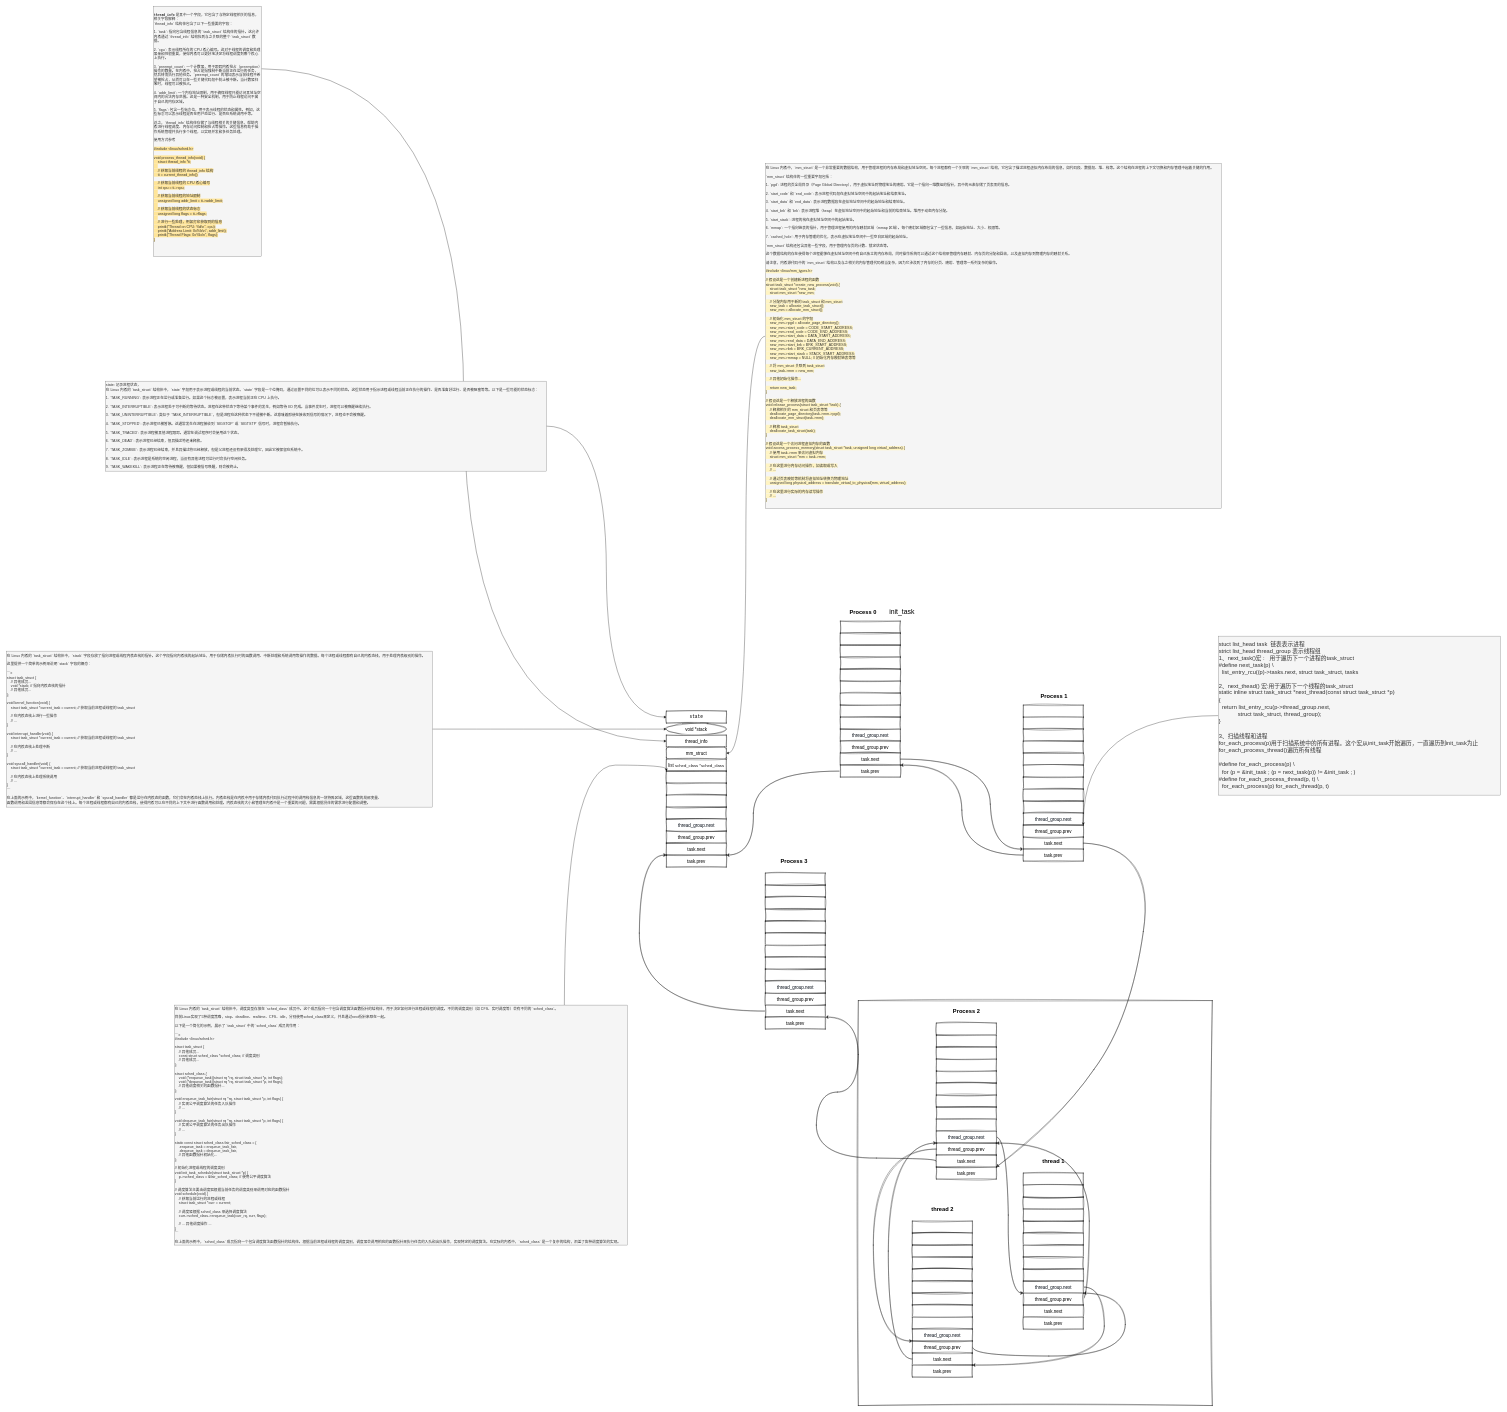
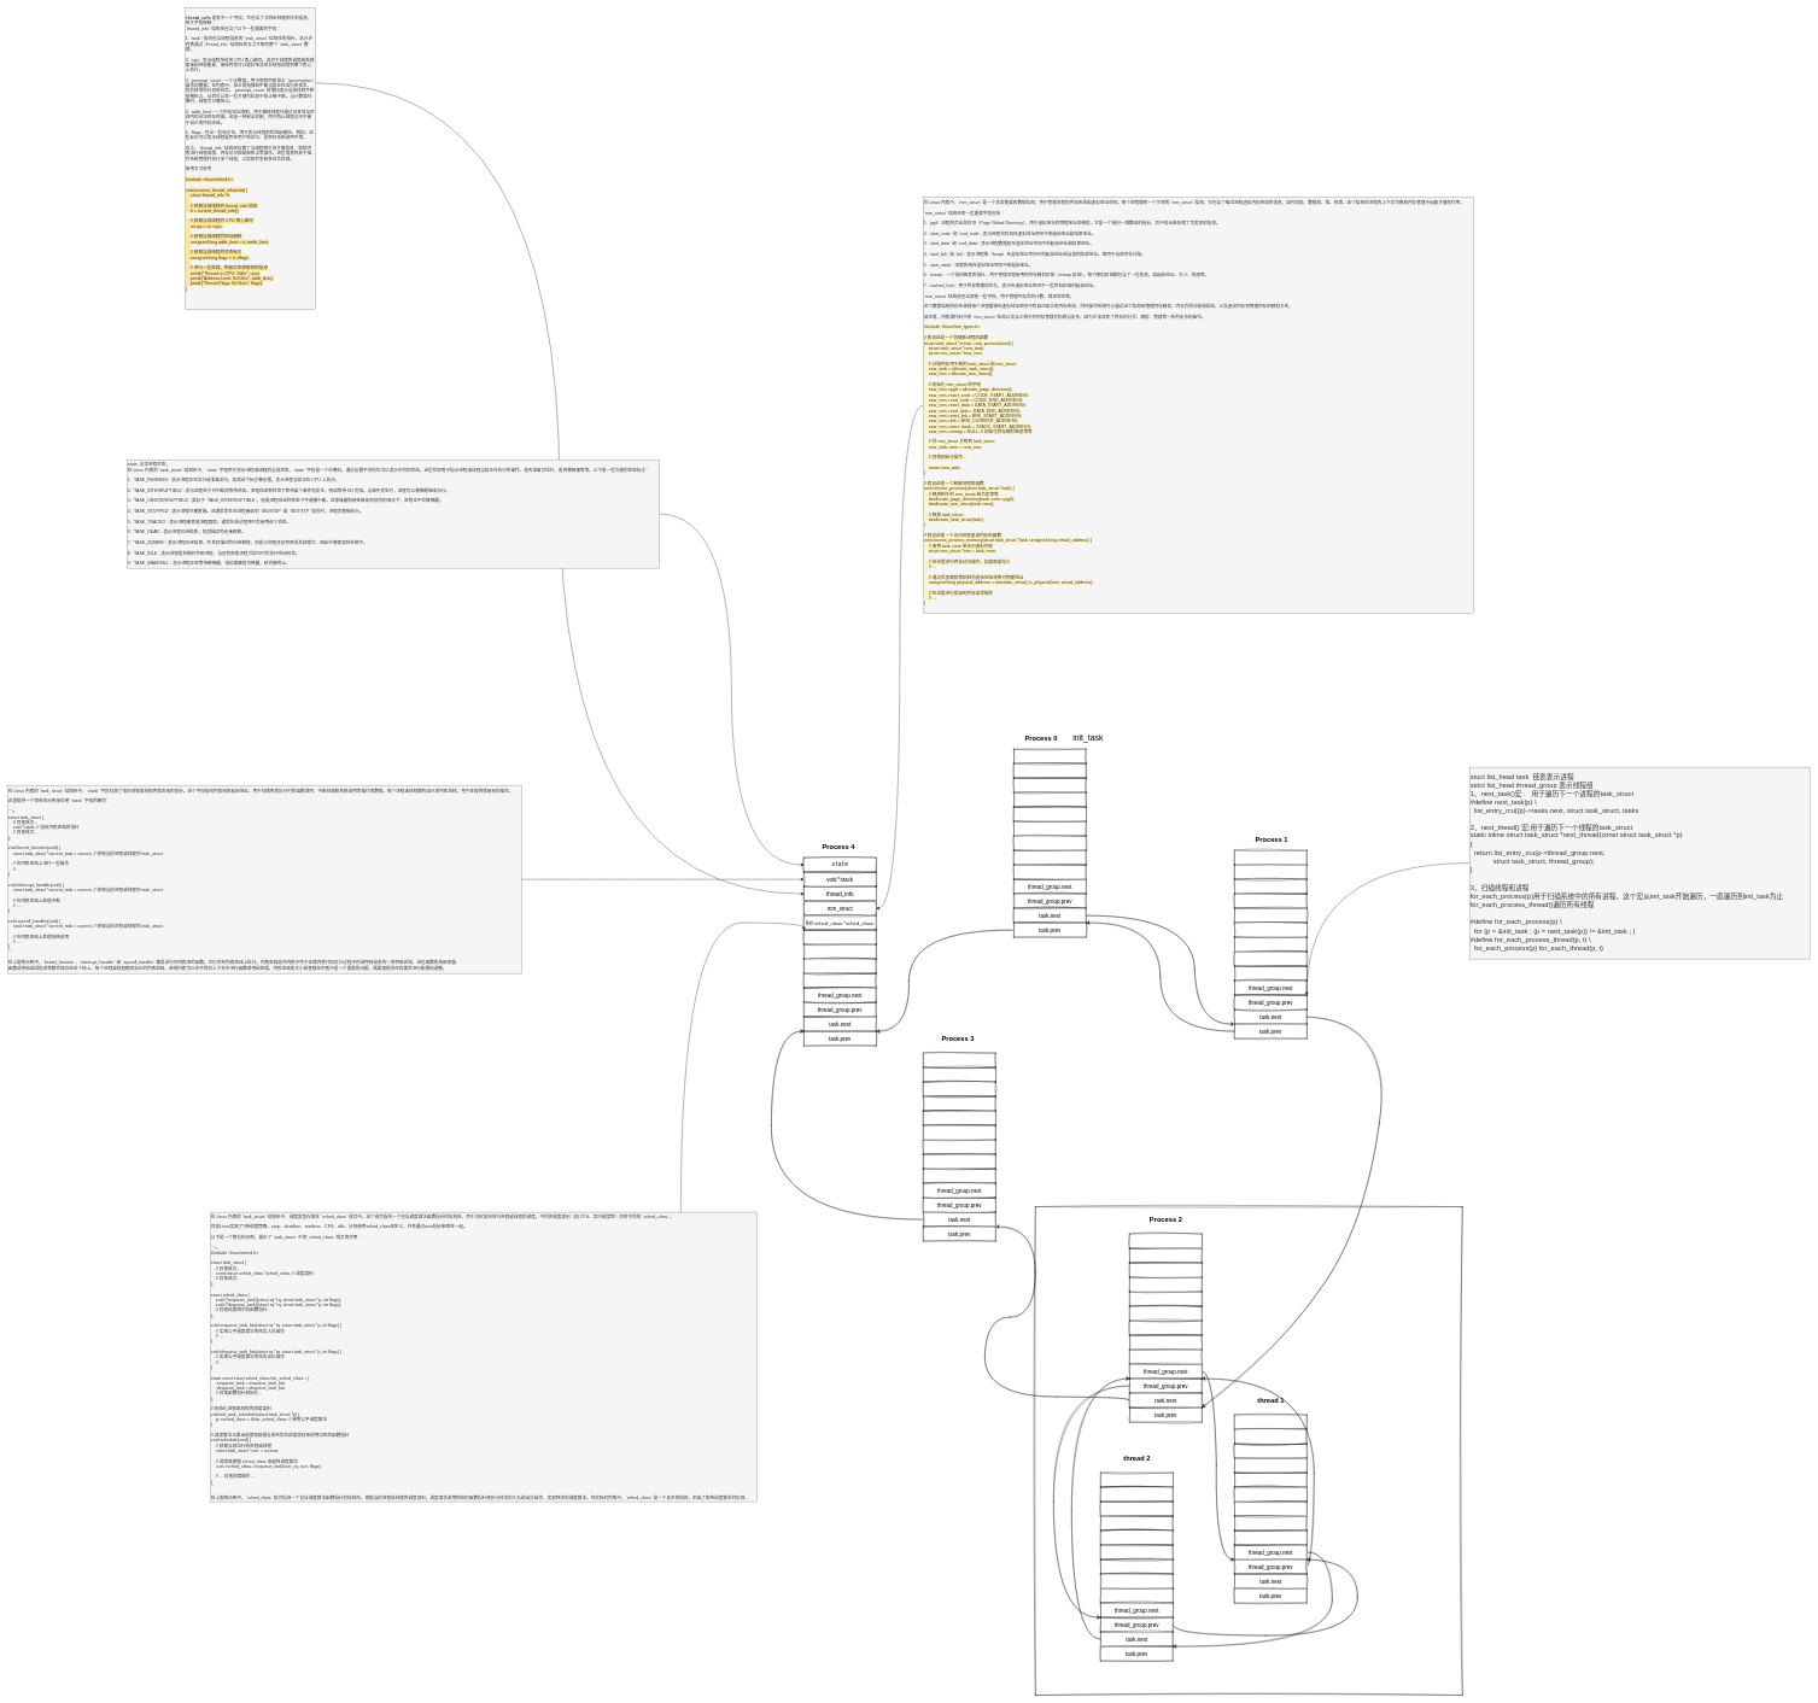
+ <mxCell id="80" value="Process 4" style="text;html=1;align=center;verticalAlign=middle;resizable=0;points=[];autosize=1;strokeColor=none;fillColor=none;fontSize=19;fontStyle=1;labelBackgroundColor=none;sketch=1;curveFitting=1;jiggle=2;" parent="1" vertex="1"><mxGeometry x="2260" y="2320" width="110" height="40" as="geometry" /></mxCell>
- <mxCell id="63" value="void *stack" style="ellipse;whiteSpace=wrap;html=1;fontSize=15;fontFamily=Helvetica;labelBackgroundColor=none;sketch=1;curveFitting=1;jiggle=2;" parent="1" vertex="1"><mxGeometry x="2220" y="2410" width="200" height="40" as="geometry" /></mxCell>
+ <mxCell id="63" value="void *stack" style="rounded=0;whiteSpace=wrap;html=1;fontSize=15;fontFamily=Helvetica;labelBackgroundColor=none;sketch=1;curveFitting=1;jiggle=2;" parent="1" vertex="1"><mxGeometry x="2220" y="2410" width="200" height="40" as="geometry" /></mxCell>
